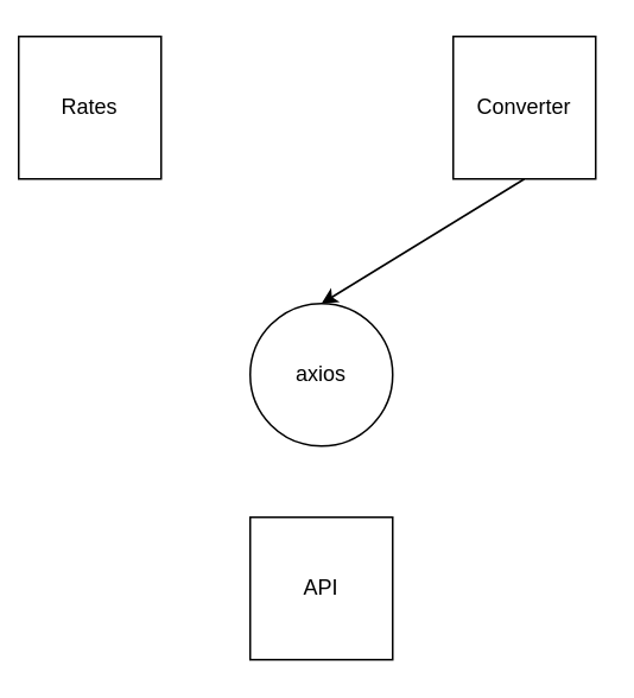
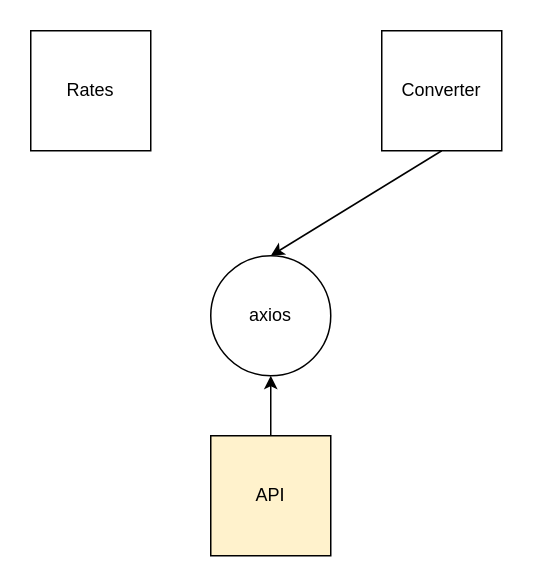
- <mxCell id="2" value="Rates" style="whiteSpace=wrap;html=1;aspect=fixed;" vertex="1" parent="1"><mxGeometry x="10" y="20" width="80" height="80" as="geometry" /></mxCell>
+ <mxCell id="2" value="Rates" style="whiteSpace=wrap;html=1;aspect=fixed;" vertex="1" parent="1"><mxGeometry x="20" y="20" width="80" height="80" as="geometry" /></mxCell>
+ <mxCell id="5" style="edgeStyle=none;html=1;exitX=0.5;exitY=0;exitDx=0;exitDy=0;entryX=0.5;entryY=1;entryDx=0;entryDy=0;" edge="1" parent="1" source="6" target="7"><mxGeometry relative="1" as="geometry" /></mxCell>
- <mxCell id="6" value="API" style="whiteSpace=wrap;html=1;aspect=fixed;" vertex="1" parent="1"><mxGeometry x="140" y="290" width="80" height="80" as="geometry" /></mxCell>
+ <mxCell id="6" value="API" style="whiteSpace=wrap;html=1;aspect=fixed;fillColor=#fff2cc;" vertex="1" parent="1"><mxGeometry x="140" y="290" width="80" height="80" as="geometry" /></mxCell>
